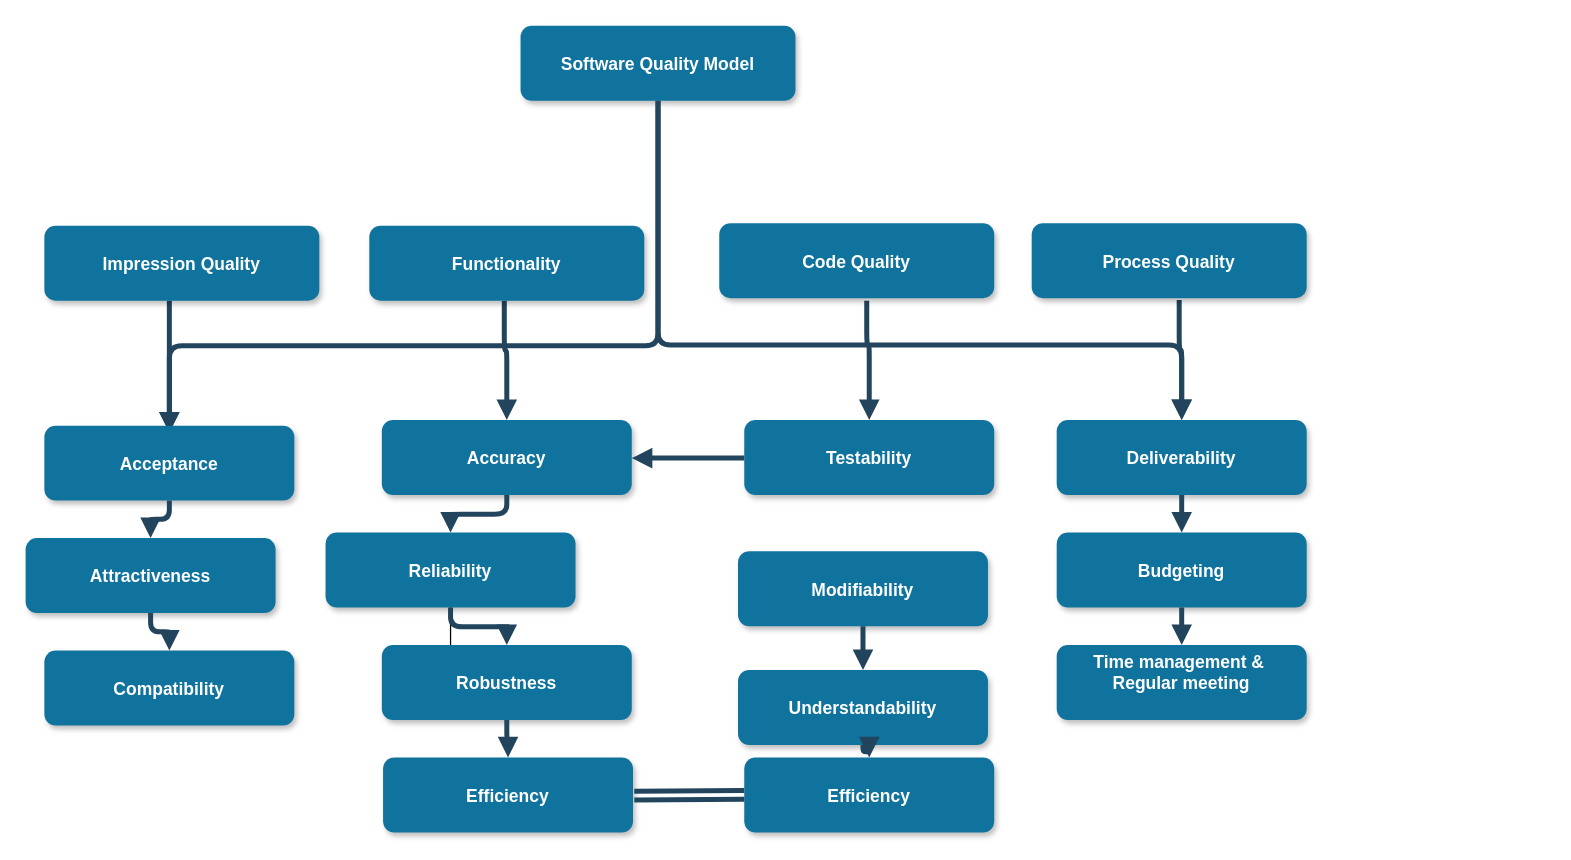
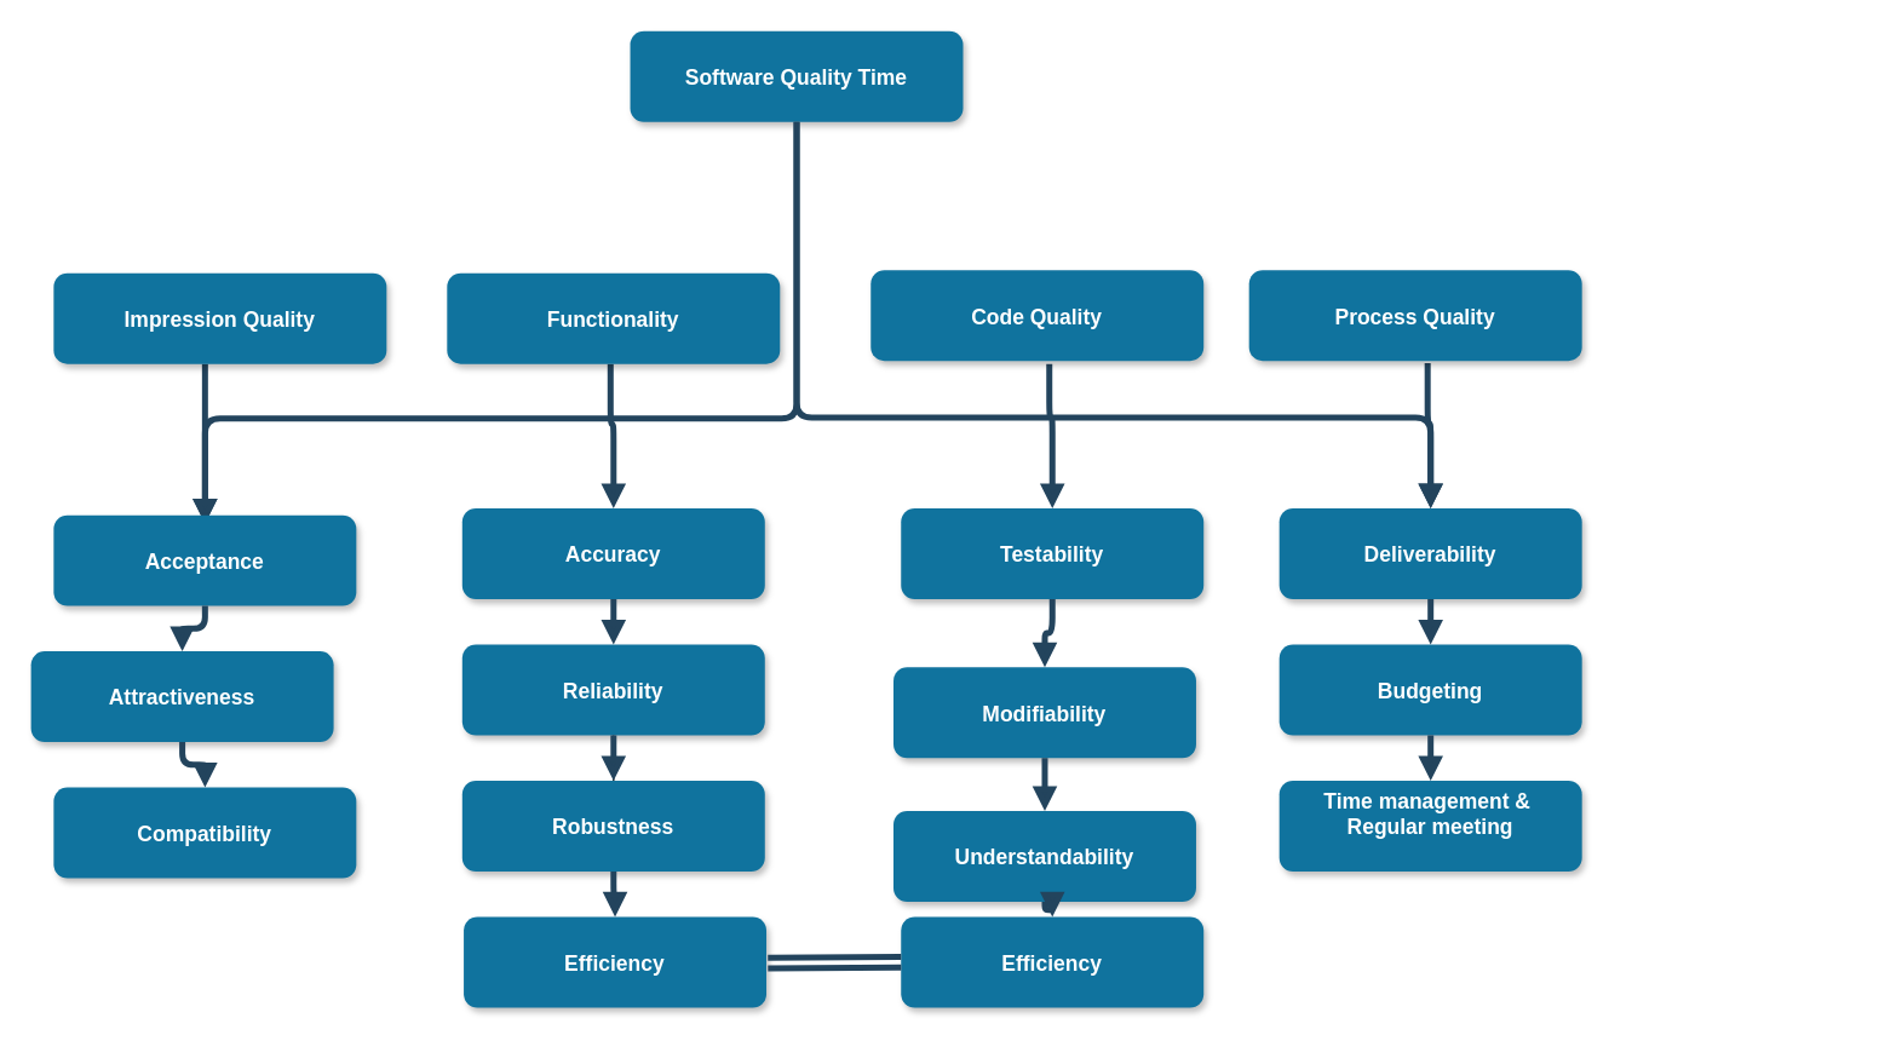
- <mxCell id="2" value="Software Quality Model" style="rounded=1;fillColor=#10739E;strokeColor=none;shadow=1;gradientColor=none;fontStyle=1;fontColor=#FFFFFF;fontSize=14;" parent="1" vertex="1"><mxGeometry x="416" y="20" width="220" height="60" as="geometry" /></mxCell>
+ <mxCell id="2" value="Software Quality Time" style="rounded=1;fillColor=#10739E;strokeColor=none;shadow=1;gradientColor=none;fontStyle=1;fontColor=#FFFFFF;fontSize=14;" parent="1" vertex="1"><mxGeometry x="416" y="20" width="220" height="60" as="geometry" /></mxCell>
- <mxCell id="17" value="" style="edgeStyle=elbowEdgeStyle;elbow=vertical;strokeWidth=4;endArrow=block;endFill=1;fontStyle=1;strokeColor=#23445D;" parent="1" source="8" target="3" edge="1"><mxGeometry x="72" y="165.5" width="100" height="100" as="geometry"><mxPoint x="-175" y="-14.5" as="sourcePoint" /><mxPoint x="-75" y="-114.5" as="targetPoint" /></mxGeometry></mxCell>
+ <mxCell id="17" value="" style="edgeStyle=elbowEdgeStyle;elbow=vertical;strokeWidth=4;endArrow=block;endFill=1;fontStyle=1;strokeColor=#23445D;" parent="1" source="8" target="9" edge="1"><mxGeometry x="72" y="165.5" width="100" height="100" as="geometry"><mxPoint x="-175" y="-14.5" as="sourcePoint" /><mxPoint x="-75" y="-114.5" as="targetPoint" /></mxGeometry></mxCell>
- <mxCell id="5" value="Reliability" style="rounded=1;fillColor=#10739E;strokeColor=none;shadow=1;gradientColor=none;fontStyle=1;fontColor=#FFFFFF;fontSize=14;" parent="1" vertex="1"><mxGeometry x="260" y="425.5" width="200" height="60" as="geometry" /></mxCell>
+ <mxCell id="5" value="Reliability" style="rounded=1;fillColor=#10739E;strokeColor=none;shadow=1;gradientColor=none;fontStyle=1;fontColor=#FFFFFF;fontSize=14;" parent="1" vertex="1"><mxGeometry x="305" y="425.5" width="200" height="60" as="geometry" /></mxCell>
